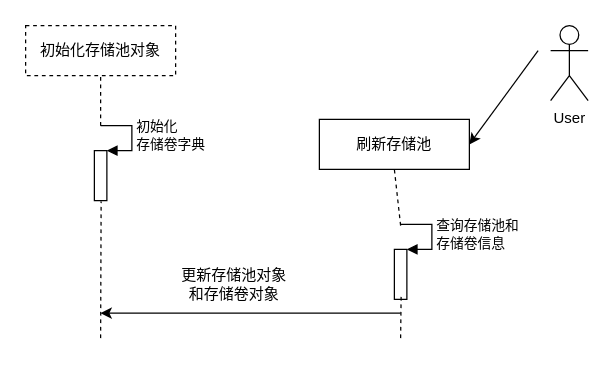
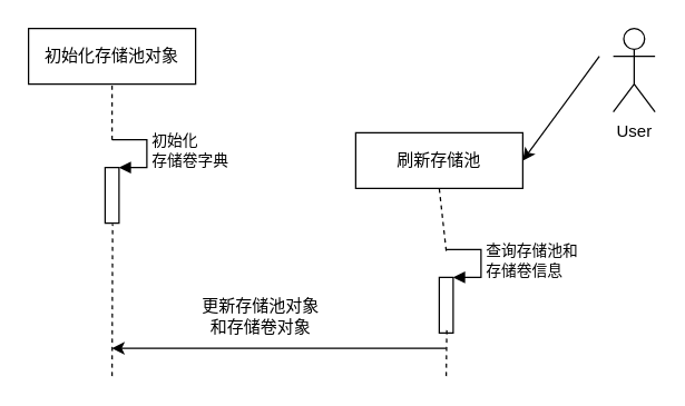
- <mxCell id="2" value="初始化存储池对象" style="rounded=0;whiteSpace=wrap;html=1;dashed=1;" vertex="1" parent="1"><mxGeometry x="20" y="20" width="120" height="40" as="geometry" /></mxCell>
+ <mxCell id="2" value="初始化存储池对象" style="rounded=0;whiteSpace=wrap;html=1;" vertex="1" parent="1"><mxGeometry x="20" y="20" width="120" height="40" as="geometry" /></mxCell>
